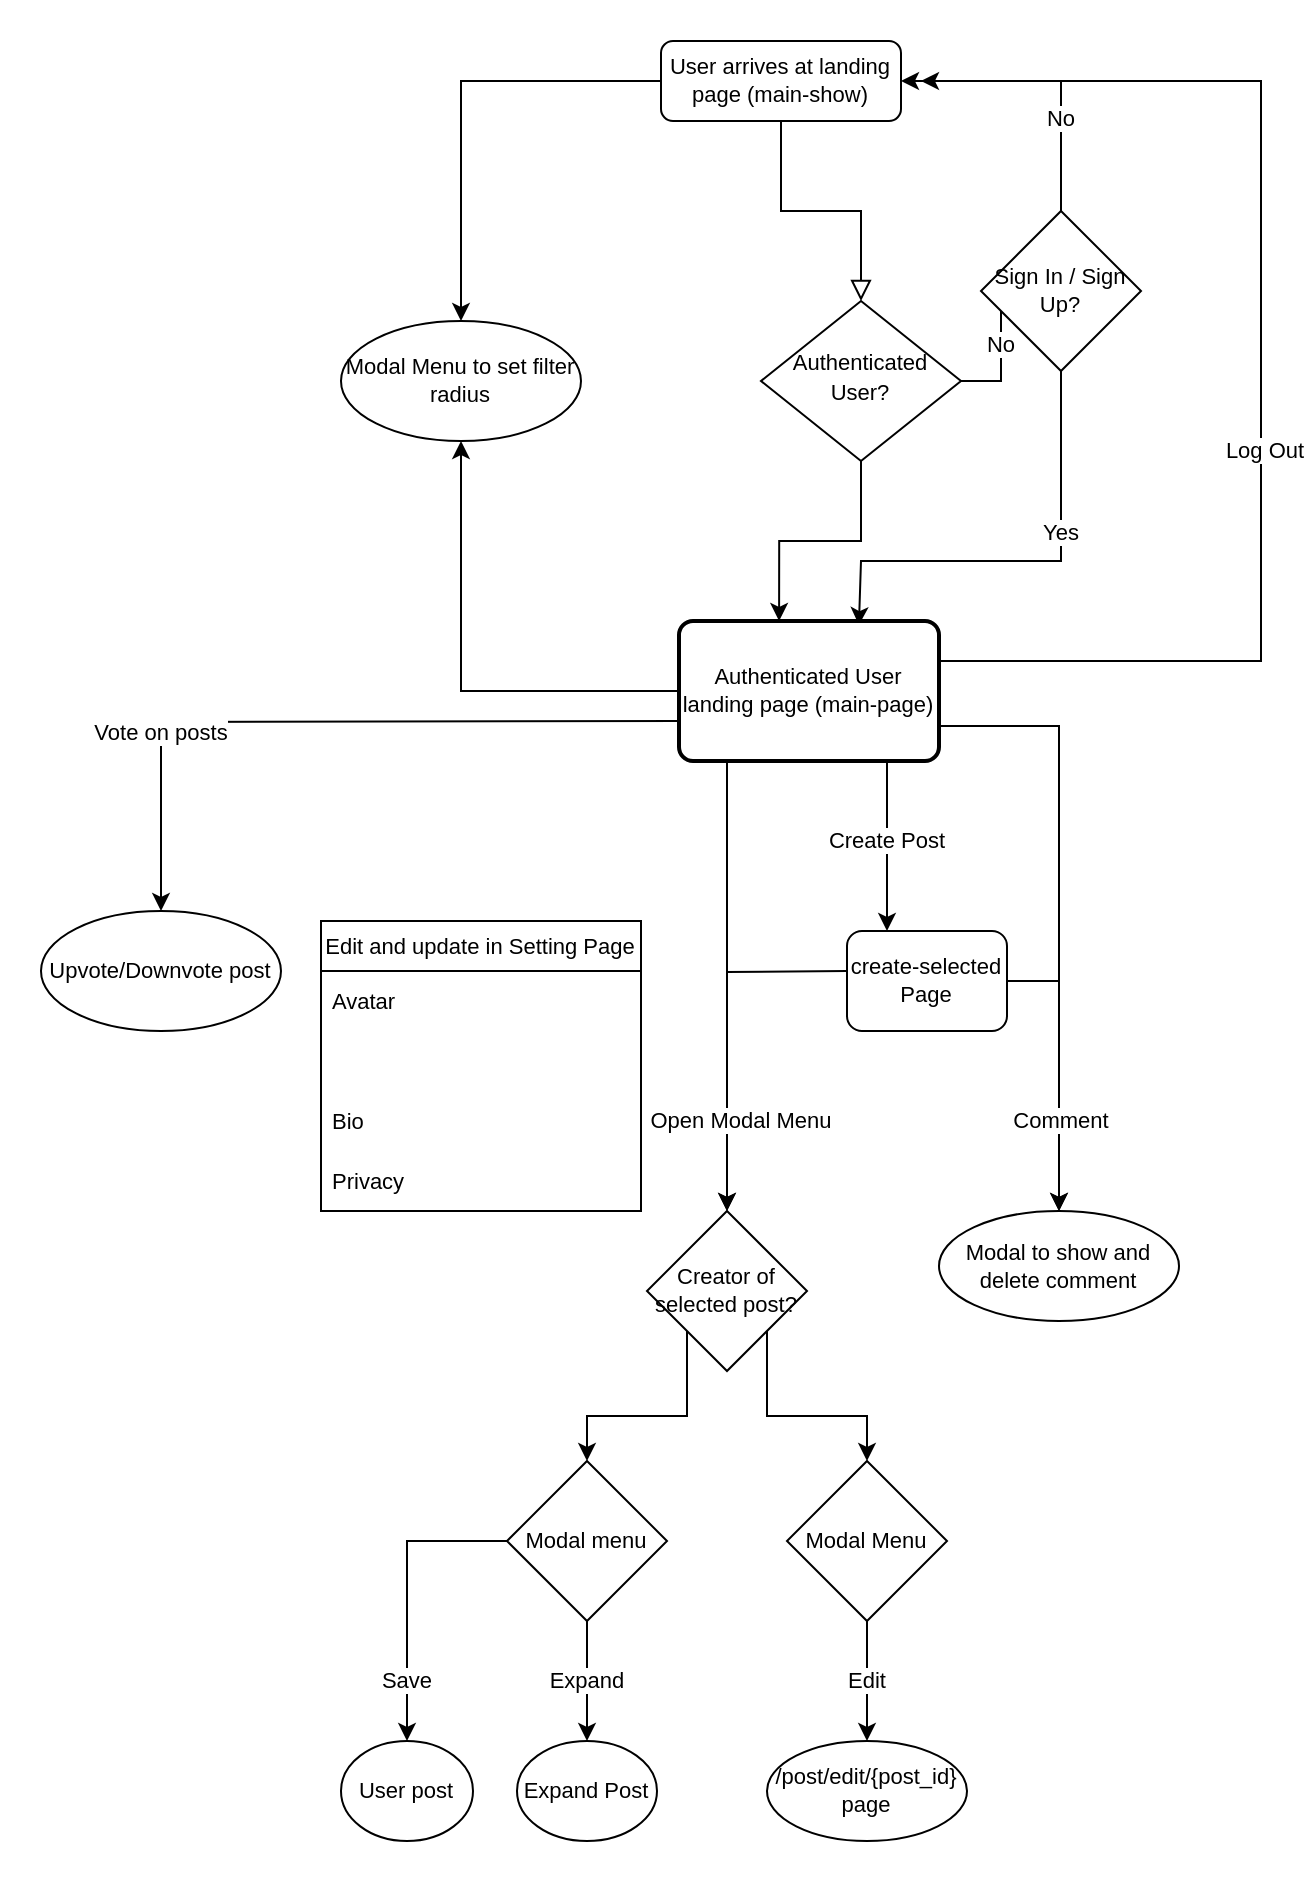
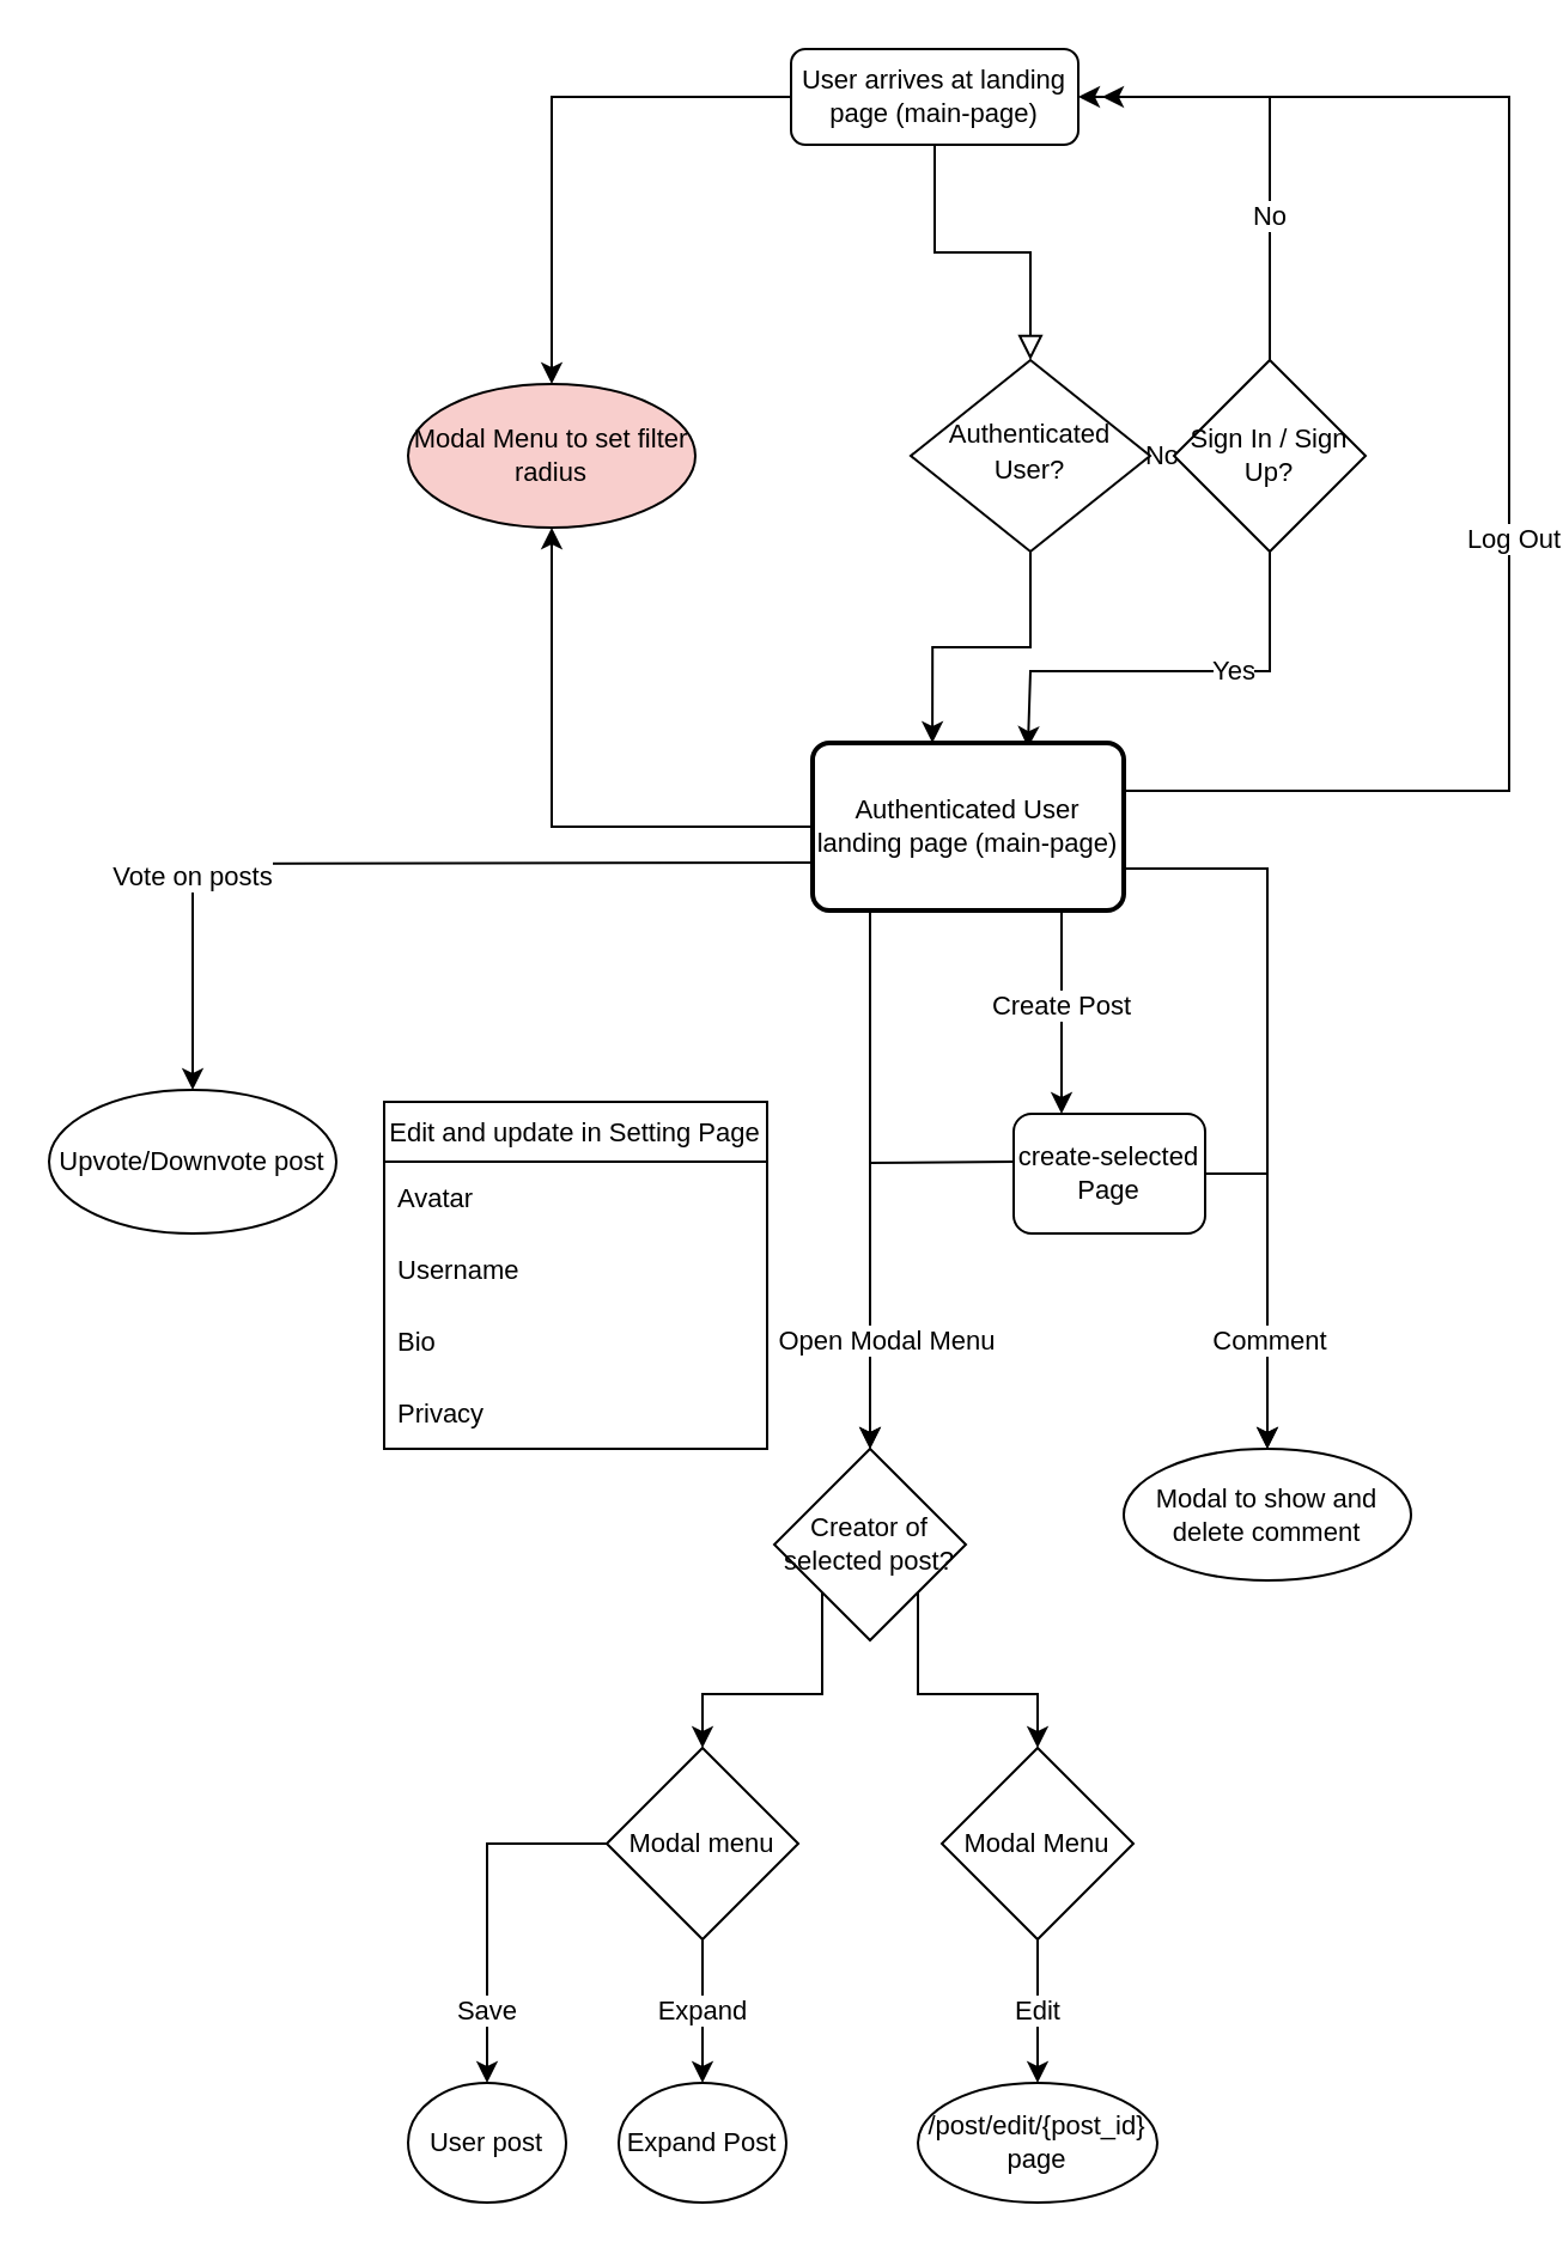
- <mxCell id="4" value="&lt;div style=&quot;font-size: 11px;&quot;&gt;&lt;font style=&quot;font-size: 11px;&quot;&gt;User arrives at landing page (main-show)&lt;/font&gt;&lt;/div&gt;" style="rounded=1;whiteSpace=wrap;html=1;fontSize=12;glass=0;strokeWidth=1;shadow=0;" parent="1" vertex="1"><mxGeometry x="330" y="20" width="120" height="40" as="geometry" /></mxCell>
+ <mxCell id="4" value="&lt;div style=&quot;font-size: 11px;&quot;&gt;&lt;font style=&quot;font-size: 11px;&quot;&gt;User arrives at landing page (main-page)&lt;/font&gt;&lt;/div&gt;" style="rounded=1;whiteSpace=wrap;html=1;fontSize=12;glass=0;strokeWidth=1;shadow=0;" parent="1" vertex="1"><mxGeometry x="330" y="20" width="120" height="40" as="geometry" /></mxCell>
- <mxCell id="10" value="Sign In / Sign Up?" style="rhombus;whiteSpace=wrap;html=1;fontSize=11;" parent="1" vertex="1"><mxGeometry x="490" y="105" width="80" height="80" as="geometry" /></mxCell>
+ <mxCell id="10" value="Sign In / Sign Up?" style="rhombus;whiteSpace=wrap;html=1;fontSize=11;" parent="1" vertex="1"><mxGeometry x="490" y="150" width="80" height="80" as="geometry" /></mxCell>
- <mxCell id="40" value="Modal Menu to set filter radius" style="ellipse;whiteSpace=wrap;html=1;rounded=0;fontSize=11;" parent="1" vertex="1"><mxGeometry x="170" y="160" width="120" height="60" as="geometry" /></mxCell>
+ <mxCell id="40" value="Modal Menu to set filter radius" style="ellipse;whiteSpace=wrap;html=1;rounded=0;fontSize=11;fillColor=#f8cecc;" parent="1" vertex="1"><mxGeometry x="170" y="160" width="120" height="60" as="geometry" /></mxCell>
+ <mxCell id="15" value="Username" style="text;strokeColor=none;fillColor=none;align=left;verticalAlign=middle;spacingLeft=4;spacingRight=4;overflow=hidden;points=[[0,0.5],[1,0.5]];portConstraint=eastwest;rotatable=0;rounded=0;fontSize=11;resizeWidth=1;resizeHeight=1;" parent="13" vertex="1"><mxGeometry y="30" width="160" height="30" as="geometry" /></mxCell>
